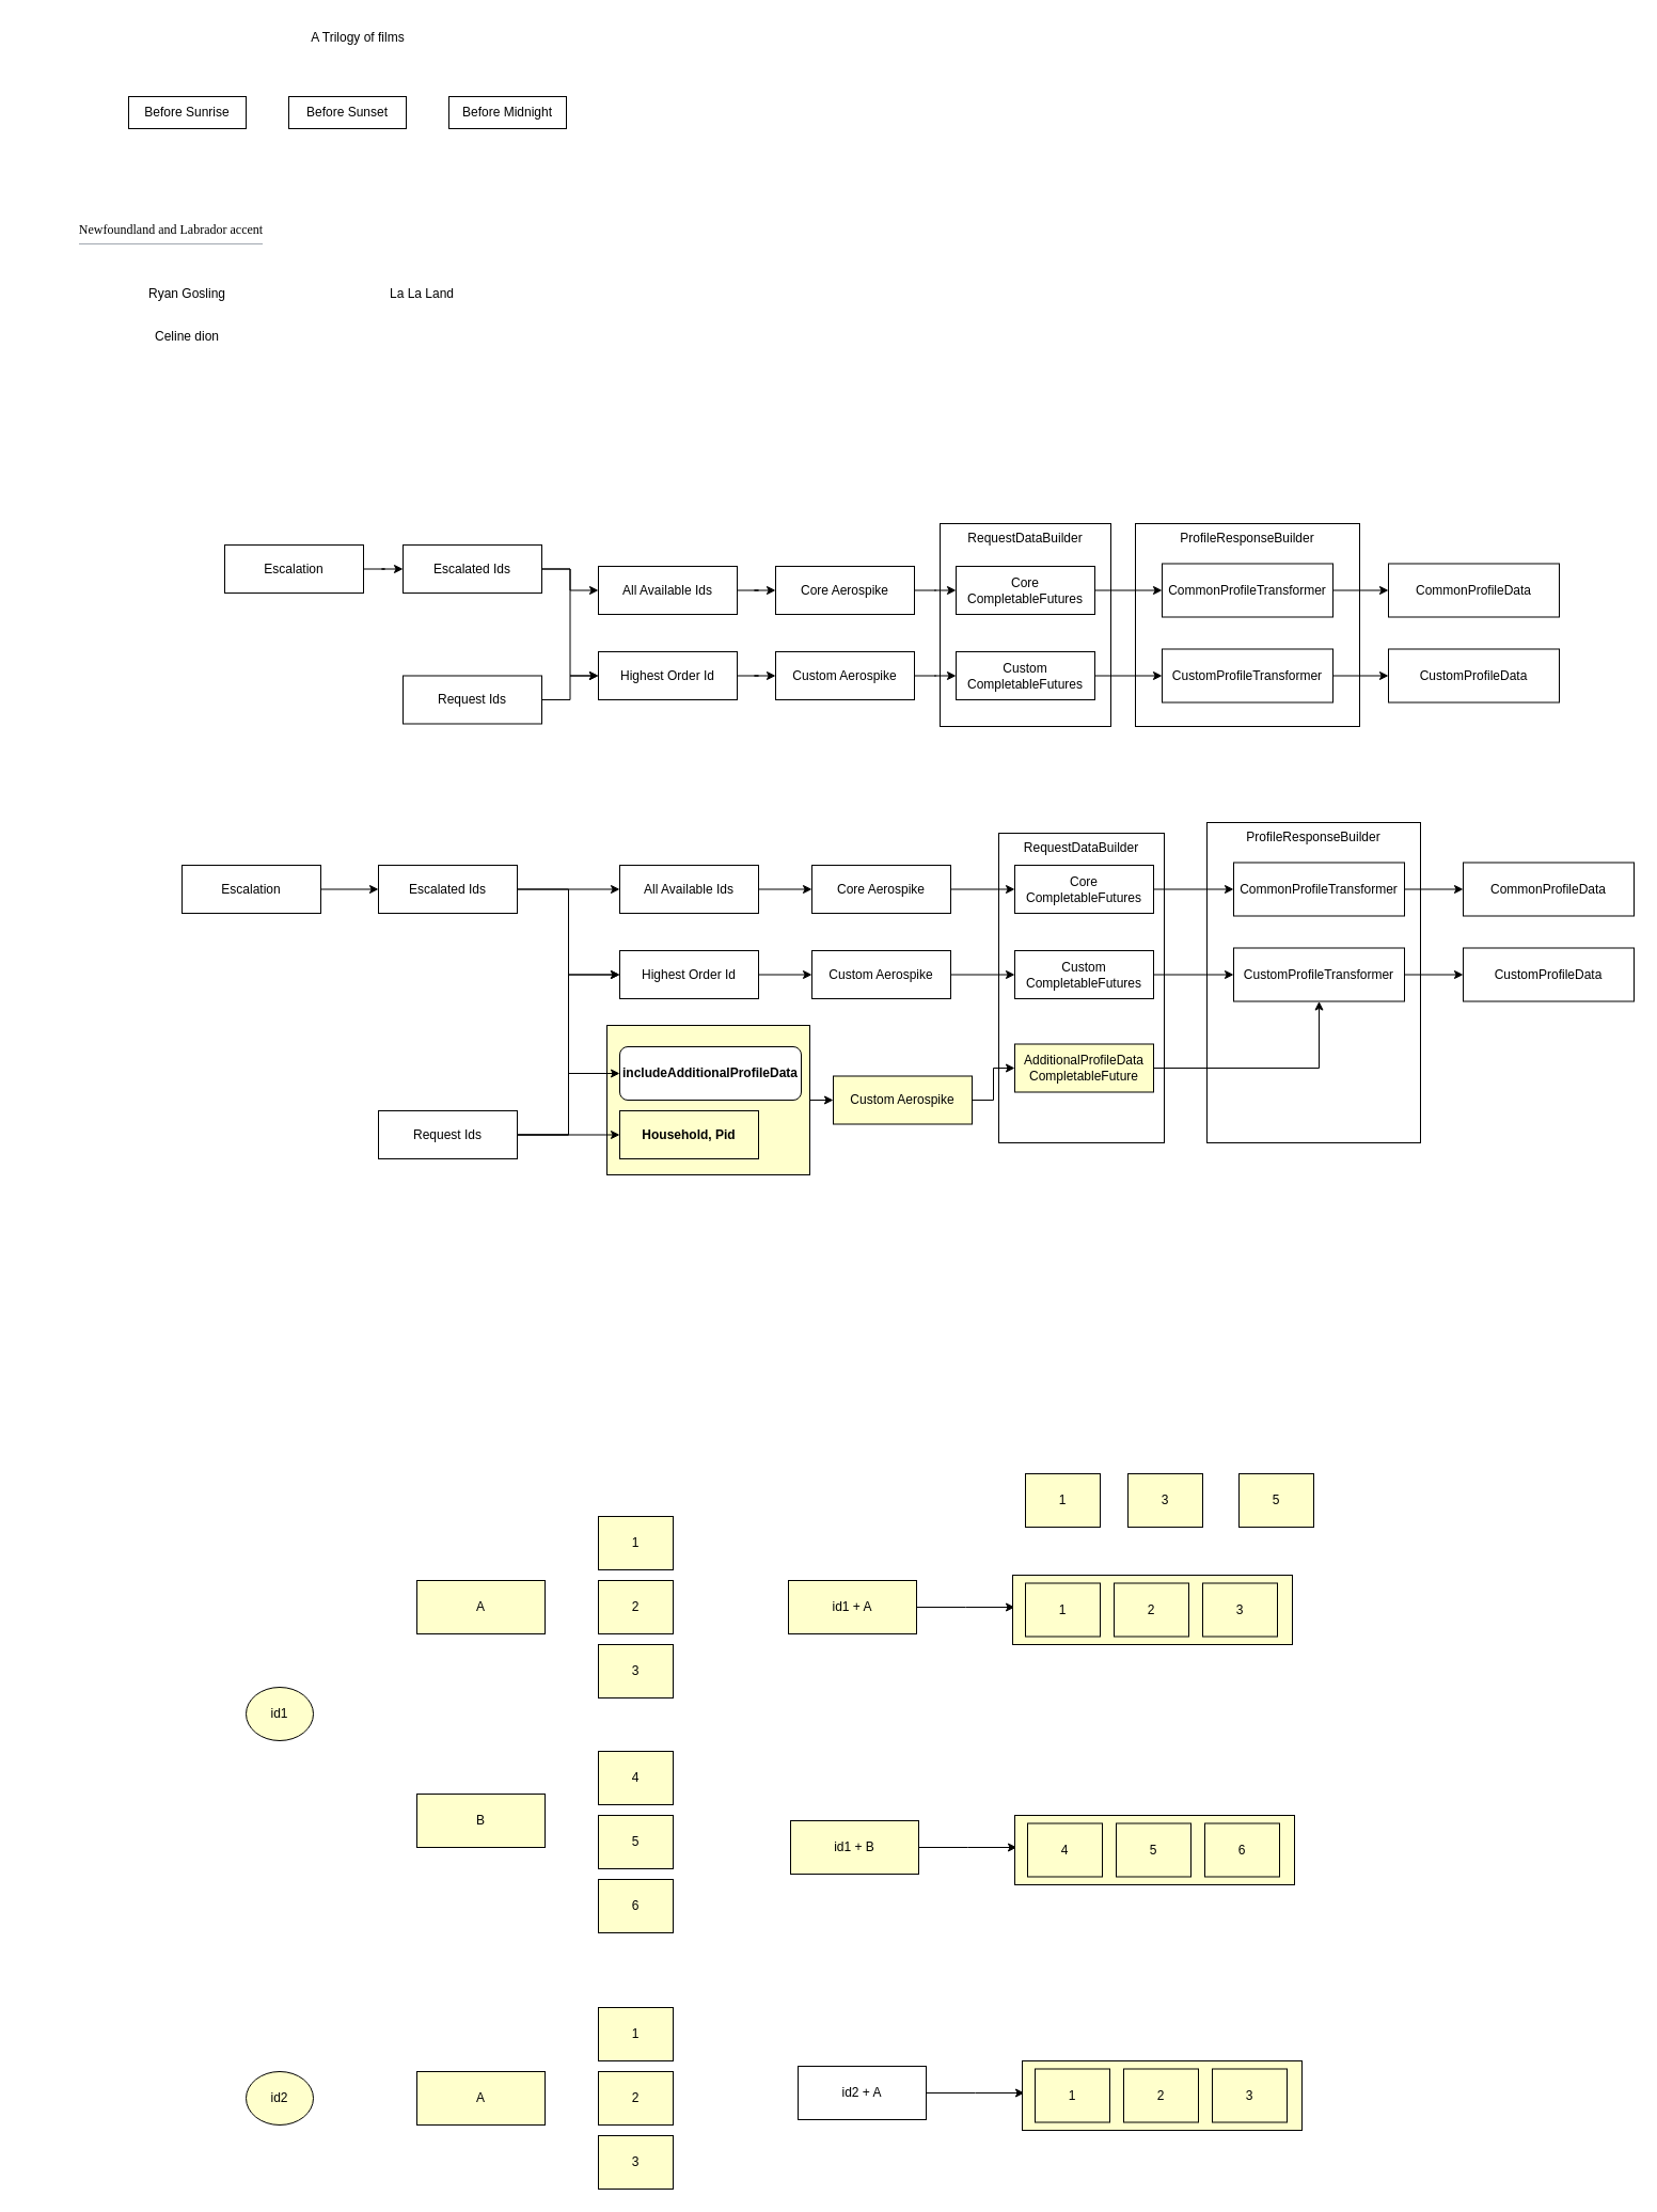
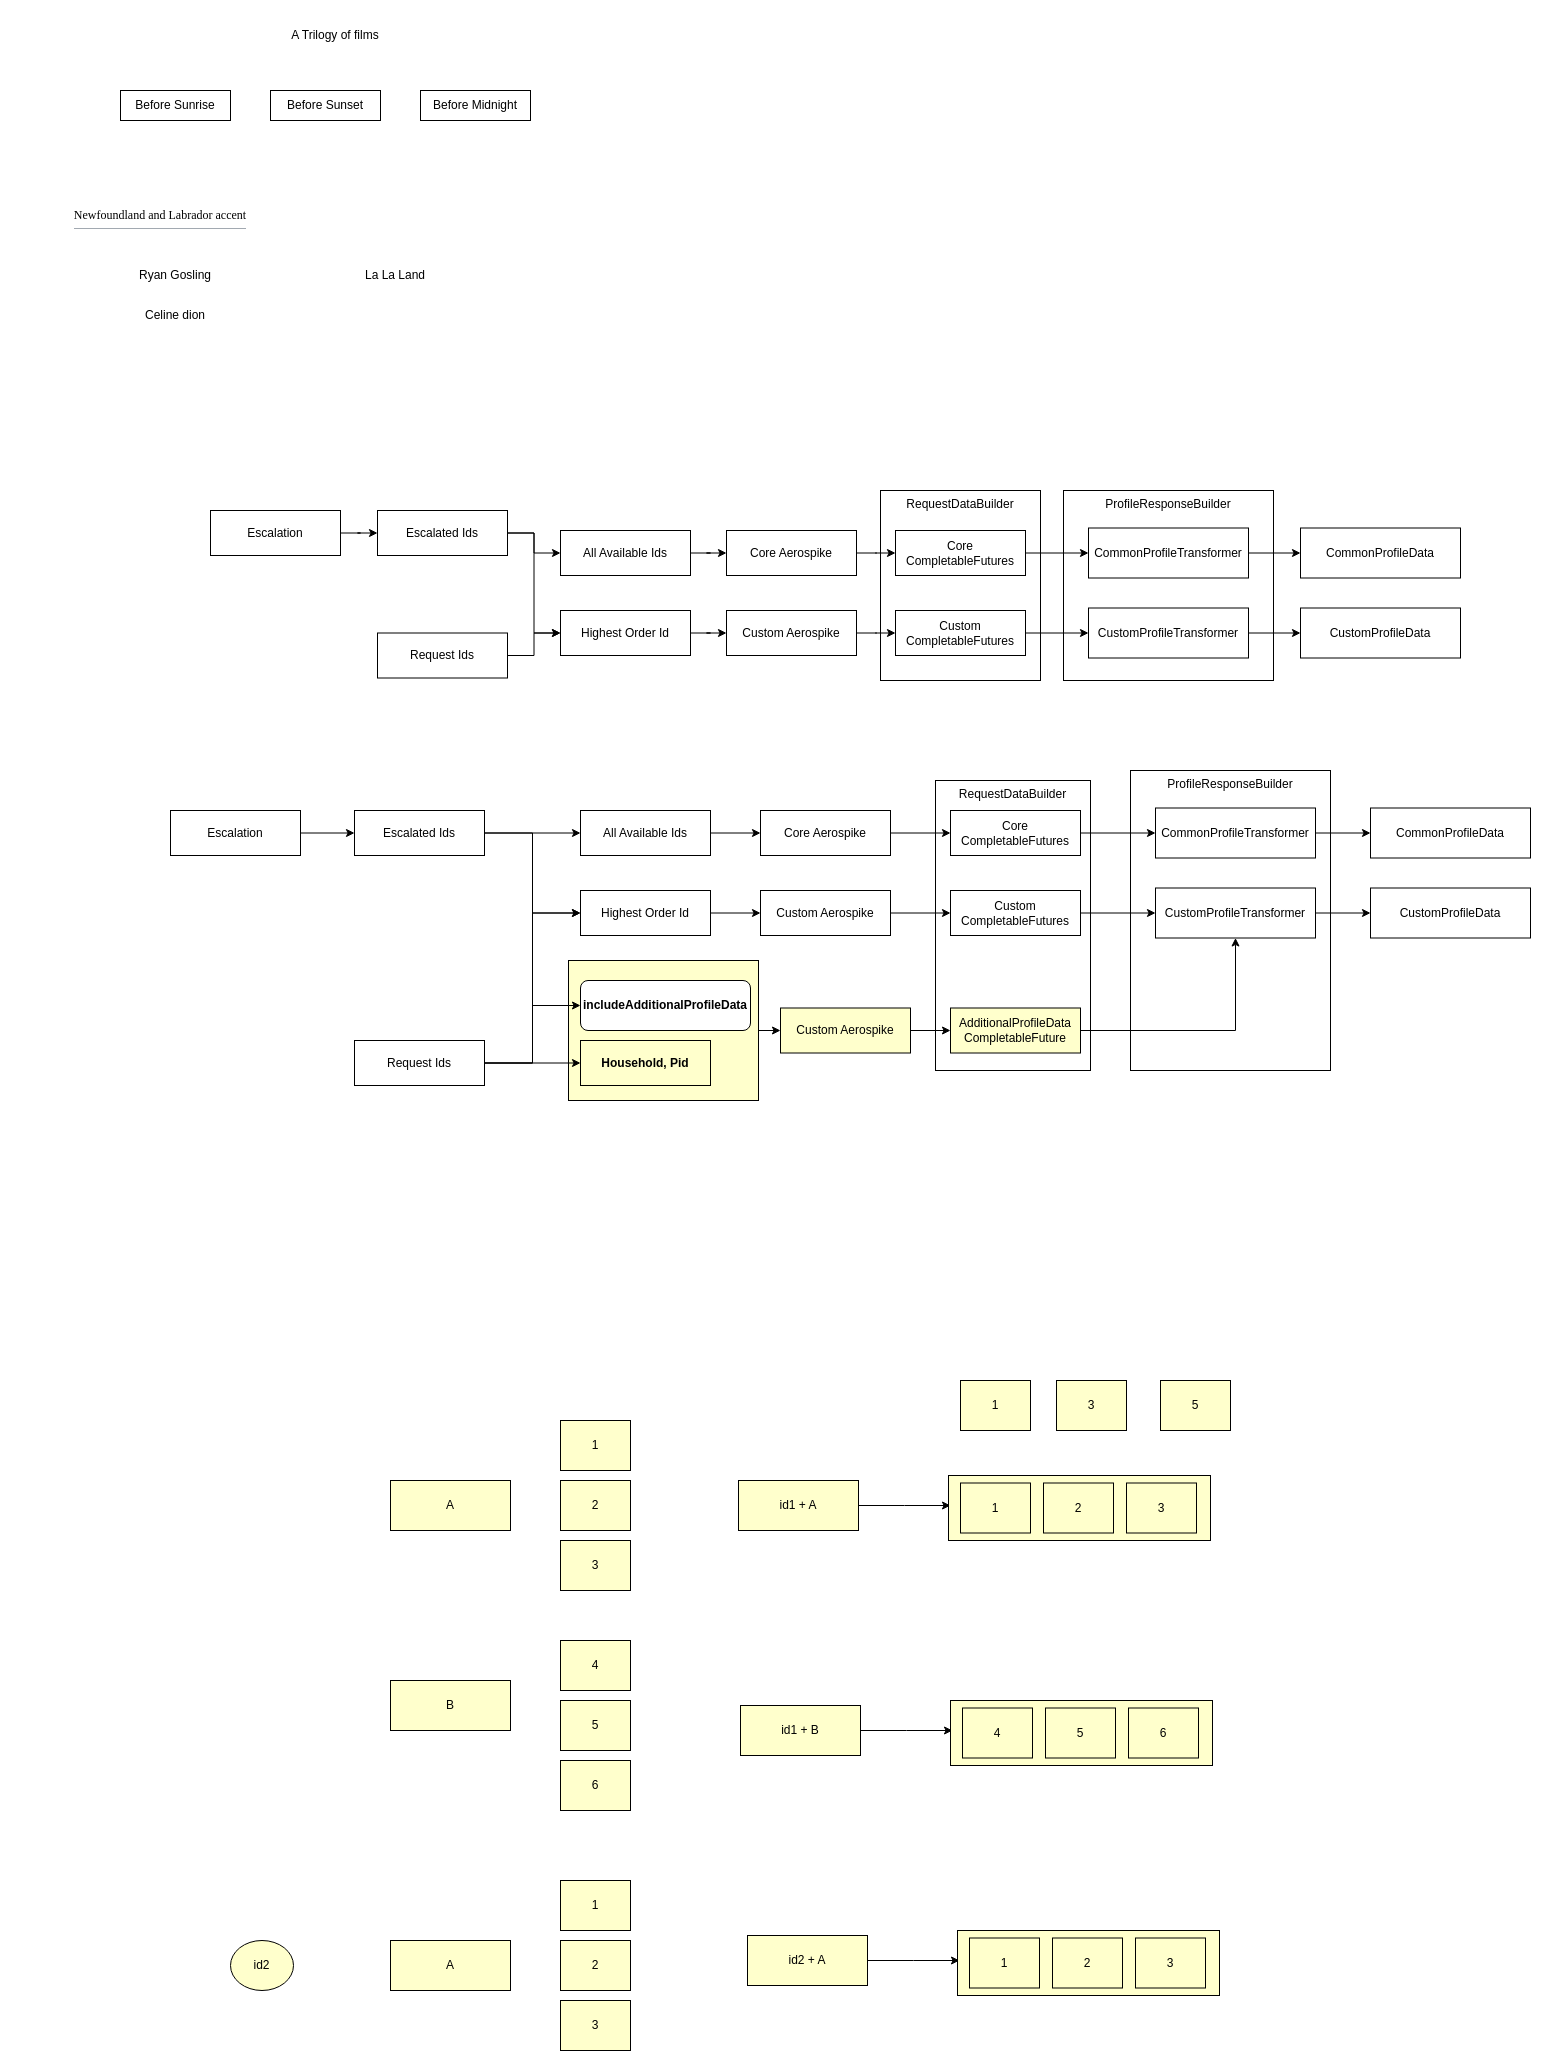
- <mxCell id="60" value="AdditionalProfileData CompletableFuture" style="rounded=0;whiteSpace=wrap;html=1;fontSize=12;fillColor=#FFFFCC;" vertex="1" parent="1"><mxGeometry x="950" y="977.5" width="130" height="45" as="geometry" /></mxCell>
+ <mxCell id="60" value="AdditionalProfileData CompletableFuture" style="rounded=0;whiteSpace=wrap;html=1;fontSize=12;fillColor=#FFFFCC;" vertex="1" parent="1"><mxGeometry x="950" y="1007.5" width="130" height="45" as="geometry" /></mxCell>
- <mxCell id="74" value="id1" style="ellipse;whiteSpace=wrap;html=1;fontSize=12;fillColor=#FFFFCC;" vertex="1" parent="1"><mxGeometry x="230" y="1580" width="63" height="50" as="geometry" /></mxCell>
- <mxCell id="104" value="id2 + A" style="rounded=0;whiteSpace=wrap;html=1;fontSize=12;fillColor=#ffffff;" vertex="1" parent="1"><mxGeometry x="747" y="1935" width="120" height="50" as="geometry" /></mxCell>
+ <mxCell id="104" value="id2 + A" style="rounded=0;whiteSpace=wrap;html=1;fontSize=12;fillColor=#FFFFCC;" vertex="1" parent="1"><mxGeometry x="747" y="1935" width="120" height="50" as="geometry" /></mxCell>
